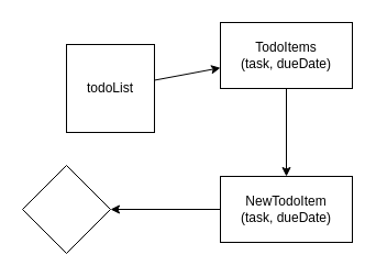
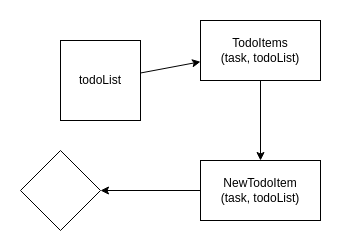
- <mxCell id="5" value="TodoItems&lt;br&gt;(task, dueDate)" style="whiteSpace=wrap;html=1;" vertex="1" parent="1"><mxGeometry x="200" y="20" width="120" height="60" as="geometry" /></mxCell>
+ <mxCell id="5" value="TodoItems&lt;br&gt;(task, todoList)" style="whiteSpace=wrap;html=1;" vertex="1" parent="1"><mxGeometry x="200" y="20" width="120" height="60" as="geometry" /></mxCell>
- <mxCell id="7" value="NewTodoItem&lt;br&gt;(task, dueDate)" style="whiteSpace=wrap;html=1;" vertex="1" parent="1"><mxGeometry x="200" y="160" width="120" height="60" as="geometry" /></mxCell>
+ <mxCell id="7" value="NewTodoItem&lt;br&gt;(task, todoList)" style="whiteSpace=wrap;html=1;" vertex="1" parent="1"><mxGeometry x="200" y="160" width="120" height="60" as="geometry" /></mxCell>
